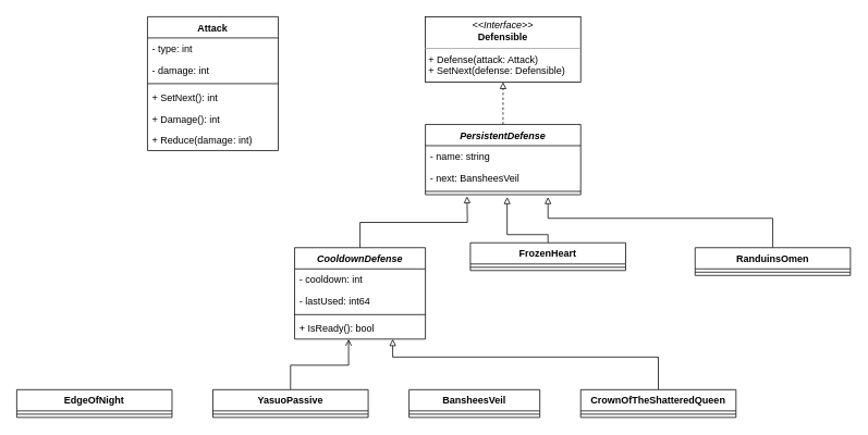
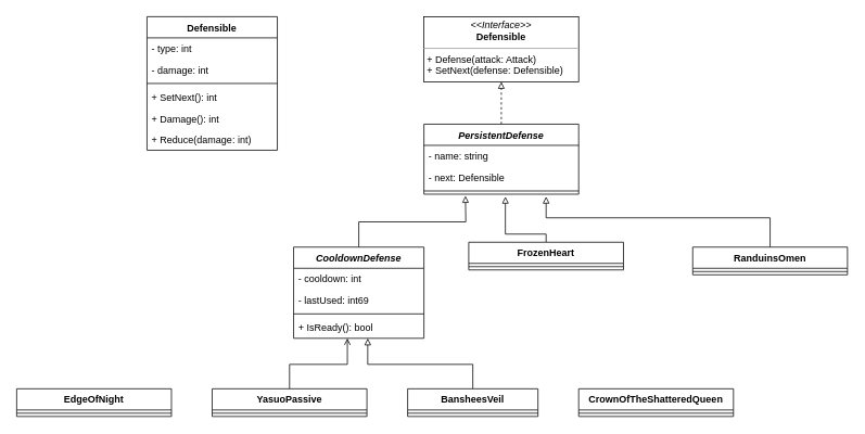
- <mxCell id="31" value="Attack" style="swimlane;fontStyle=1;align=center;verticalAlign=top;childLayout=stackLayout;horizontal=1;startSize=26;horizontalStack=0;resizeParent=1;resizeParentMax=0;resizeLast=0;collapsible=1;marginBottom=0;" parent="1" vertex="1"><mxGeometry x="180" y="20" width="160" height="164" as="geometry" /></mxCell>
+ <mxCell id="31" value="Defensible" style="swimlane;fontStyle=1;align=center;verticalAlign=top;childLayout=stackLayout;horizontal=1;startSize=26;horizontalStack=0;resizeParent=1;resizeParentMax=0;resizeLast=0;collapsible=1;marginBottom=0;" parent="1" vertex="1"><mxGeometry x="180" y="20" width="160" height="164" as="geometry" /></mxCell>
- <mxCell id="29" value="- next: BansheesVeil" style="text;strokeColor=none;fillColor=none;align=left;verticalAlign=top;spacingLeft=4;spacingRight=4;overflow=hidden;rotatable=0;points=[[0,0.5],[1,0.5]];portConstraint=eastwest;" parent="27" vertex="1"><mxGeometry y="52" width="190" height="26" as="geometry" /></mxCell>
+ <mxCell id="29" value="- next: Defensible" style="text;strokeColor=none;fillColor=none;align=left;verticalAlign=top;spacingLeft=4;spacingRight=4;overflow=hidden;rotatable=0;points=[[0,0.5],[1,0.5]];portConstraint=eastwest;" parent="27" vertex="1"><mxGeometry y="52" width="190" height="26" as="geometry" /></mxCell>
- <mxCell id="8" value="- lastUsed: int64" style="text;strokeColor=none;fillColor=none;align=left;verticalAlign=top;spacingLeft=4;spacingRight=4;overflow=hidden;rotatable=0;points=[[0,0.5],[1,0.5]];portConstraint=eastwest;" parent="6" vertex="1"><mxGeometry y="52" width="160" height="26" as="geometry" /></mxCell>
+ <mxCell id="8" value="- lastUsed: int69" style="text;strokeColor=none;fillColor=none;align=left;verticalAlign=top;spacingLeft=4;spacingRight=4;overflow=hidden;rotatable=0;points=[[0,0.5],[1,0.5]];portConstraint=eastwest;" parent="6" vertex="1"><mxGeometry y="52" width="160" height="26" as="geometry" /></mxCell>
- <mxCell id="14" style="edgeStyle=orthogonalEdgeStyle;rounded=0;orthogonalLoop=1;jettySize=auto;html=1;exitX=0.5;exitY=0;exitDx=0;exitDy=0;entryX=0.75;entryY=1;entryDx=0;entryDy=0;startArrow=none;startFill=0;endArrow=block;endFill=0;" parent="1" source="15" target="6" edge="1"><mxGeometry relative="1" as="geometry"><Array as="points"><mxPoint x="805" y="436.99" /><mxPoint x="480" y="436.99" /></Array></mxGeometry></mxCell>
+ <mxCell id="11" style="edgeStyle=orthogonalEdgeStyle;rounded=0;orthogonalLoop=1;jettySize=auto;html=1;exitX=0.5;exitY=0;exitDx=0;exitDy=0;startArrow=none;startFill=0;endArrow=block;endFill=0;" parent="1" source="12" target="10" edge="1"><mxGeometry relative="1" as="geometry"><Array as="points"><mxPoint x="580" y="446.99" /><mxPoint x="451" y="446.99" /></Array></mxGeometry></mxCell>
